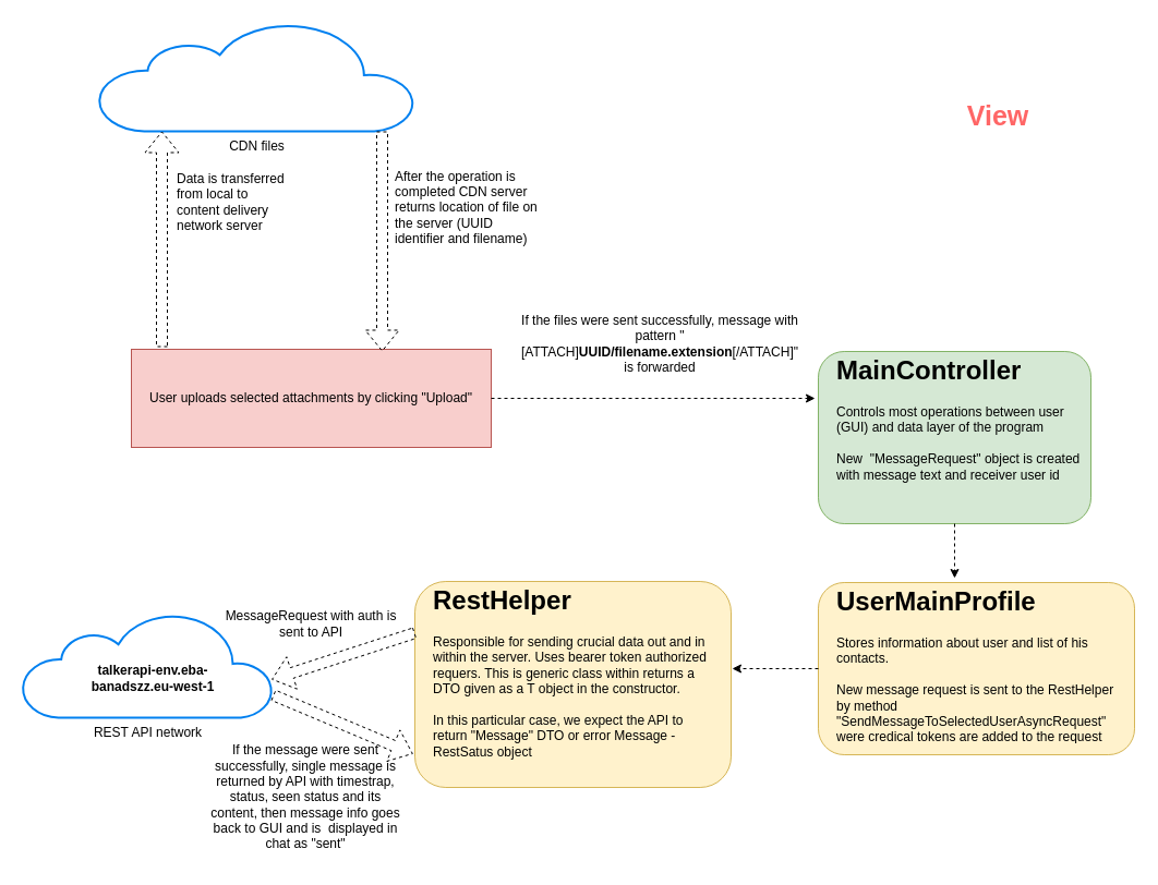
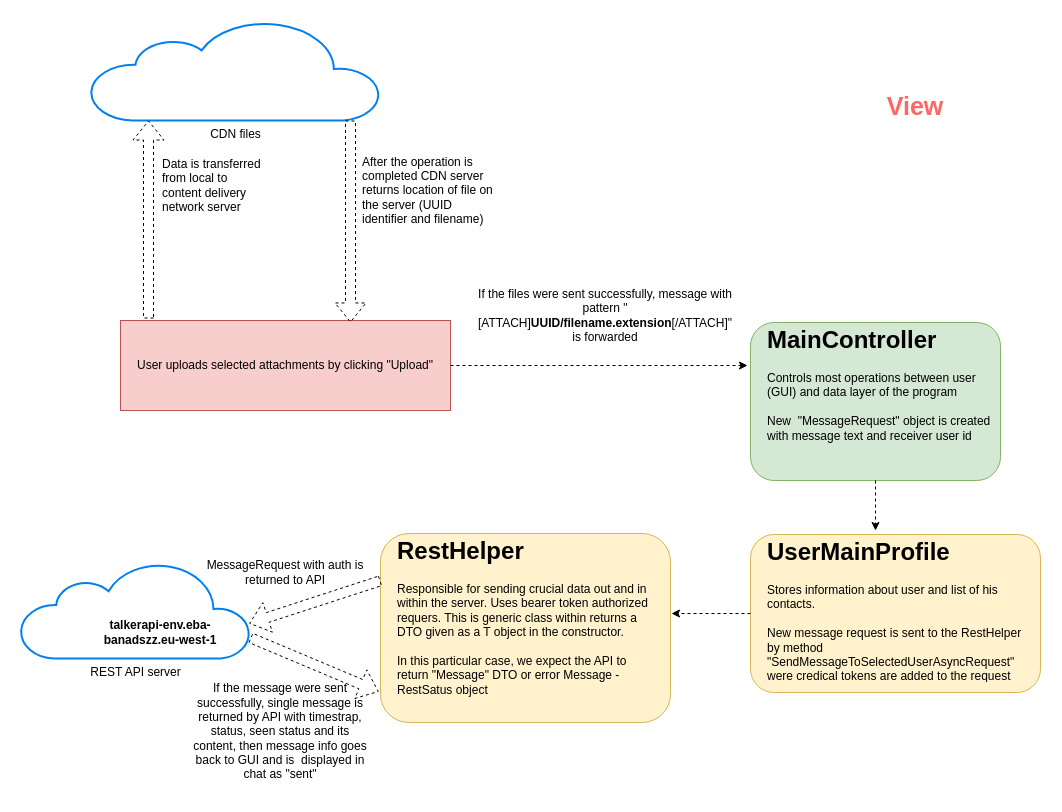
- <mxCell id="21" value="MessageRequest with auth is sent to API" style="text;html=1;strokeColor=none;fillColor=none;align=center;verticalAlign=middle;whiteSpace=wrap;rounded=0;" parent="1" vertex="1"><mxGeometry x="205" y="542" width="160" height="60" as="geometry" /></mxCell>
+ <mxCell id="21" value="MessageRequest with auth is returned to API" style="text;html=1;strokeColor=none;fillColor=none;align=center;verticalAlign=middle;whiteSpace=wrap;rounded=0;" parent="1" vertex="1"><mxGeometry x="205" y="542" width="160" height="60" as="geometry" /></mxCell>
- <mxCell id="19" value="&lt;b&gt;talkerapi-env.eba-banadszz.eu-west-1&lt;/b&gt;" style="text;html=1;strokeColor=none;fillColor=none;align=center;verticalAlign=middle;whiteSpace=wrap;rounded=0;" parent="1" vertex="1"><mxGeometry x="60" y="606.5" width="160" height="30" as="geometry" /></mxCell>
+ <mxCell id="19" value="&lt;b&gt;talkerapi-env.eba-banadszz.eu-west-1&lt;/b&gt;" style="text;html=1;strokeColor=none;fillColor=none;align=center;verticalAlign=middle;whiteSpace=wrap;rounded=0;" parent="1" vertex="1"><mxGeometry x="80" y="616.5" width="160" height="30" as="geometry" /></mxCell>
- <mxCell id="18" value="REST API network" style="html=1;verticalLabelPosition=bottom;align=center;labelBackgroundColor=#ffffff;verticalAlign=top;strokeWidth=2;strokeColor=#0080F0;shadow=0;dashed=0;shape=mxgraph.ios7.icons.cloud;" parent="1" vertex="1"><mxGeometry x="20" y="562" width="230" height="96" as="geometry" /></mxCell>
+ <mxCell id="18" value="REST API server" style="html=1;verticalLabelPosition=bottom;align=center;labelBackgroundColor=#ffffff;verticalAlign=top;strokeWidth=2;strokeColor=#0080F0;shadow=0;dashed=0;shape=mxgraph.ios7.icons.cloud;" parent="1" vertex="1"><mxGeometry x="20" y="562" width="230" height="96" as="geometry" /></mxCell>
